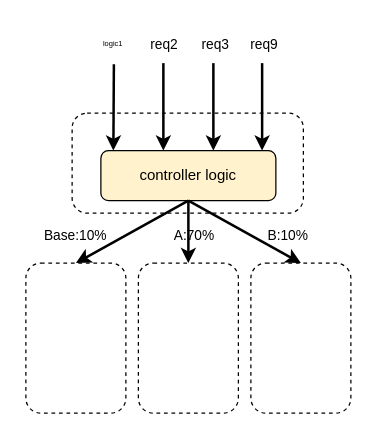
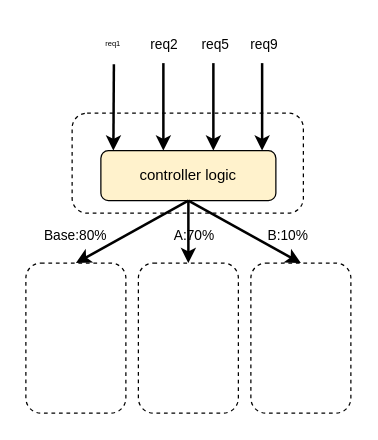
- <mxCell id="8" value="&lt;font style=&quot;font-size: 6px&quot;&gt;logic1&lt;/font&gt;" style="text;html=1;strokeColor=none;fillColor=none;align=center;verticalAlign=middle;whiteSpace=wrap;rounded=0;fontSize=6;" vertex="1" parent="1"><mxGeometry x="80" y="25" width="20" height="20" as="geometry" /></mxCell>
+ <mxCell id="8" value="&lt;font style=&quot;font-size: 6px&quot;&gt;req1&lt;/font&gt;" style="text;html=1;strokeColor=none;fillColor=none;align=center;verticalAlign=middle;whiteSpace=wrap;rounded=0;fontSize=6;" vertex="1" parent="1"><mxGeometry x="80" y="25" width="20" height="20" as="geometry" /></mxCell>
- <mxCell id="10" value="&lt;font style=&quot;font-size: 11px&quot;&gt;req3&lt;/font&gt;" style="text;html=1;strokeColor=none;fillColor=none;align=center;verticalAlign=middle;whiteSpace=wrap;rounded=0;" vertex="1" parent="1"><mxGeometry x="157" y="20" width="30" height="30" as="geometry" /></mxCell>
+ <mxCell id="10" value="&lt;font style=&quot;font-size: 11px&quot;&gt;req5&lt;/font&gt;" style="text;html=1;strokeColor=none;fillColor=none;align=center;verticalAlign=middle;whiteSpace=wrap;rounded=0;" vertex="1" parent="1"><mxGeometry x="157" y="20" width="30" height="30" as="geometry" /></mxCell>
- <mxCell id="18" value="&lt;font style=&quot;font-size: 11px&quot;&gt;Base:10%&lt;/font&gt;" style="text;html=1;strokeColor=none;fillColor=none;align=center;verticalAlign=middle;whiteSpace=wrap;rounded=0;dashed=1;" vertex="1" parent="1"><mxGeometry x="40" y="178" width="40" height="20" as="geometry" /></mxCell>
+ <mxCell id="18" value="&lt;font style=&quot;font-size: 11px&quot;&gt;Base:80%&lt;/font&gt;" style="text;html=1;strokeColor=none;fillColor=none;align=center;verticalAlign=middle;whiteSpace=wrap;rounded=0;dashed=1;" vertex="1" parent="1"><mxGeometry x="40" y="178" width="40" height="20" as="geometry" /></mxCell>
